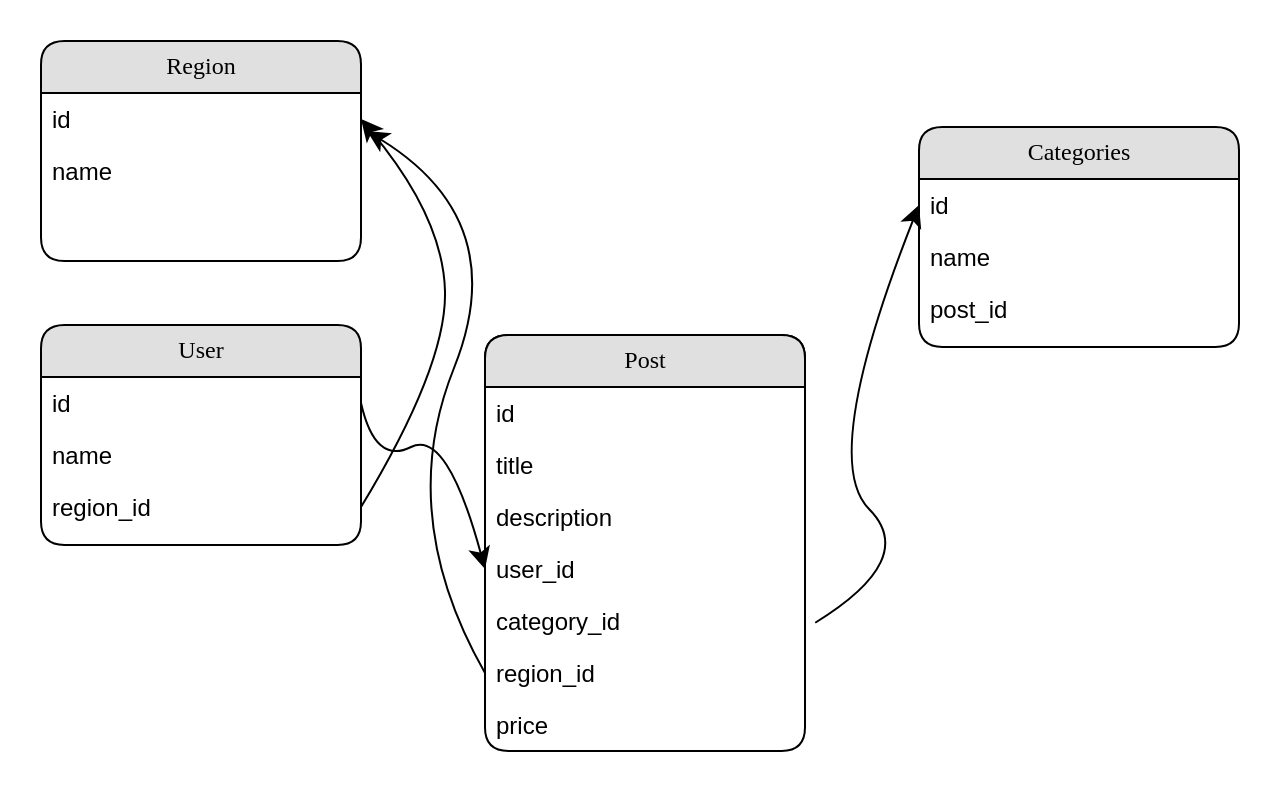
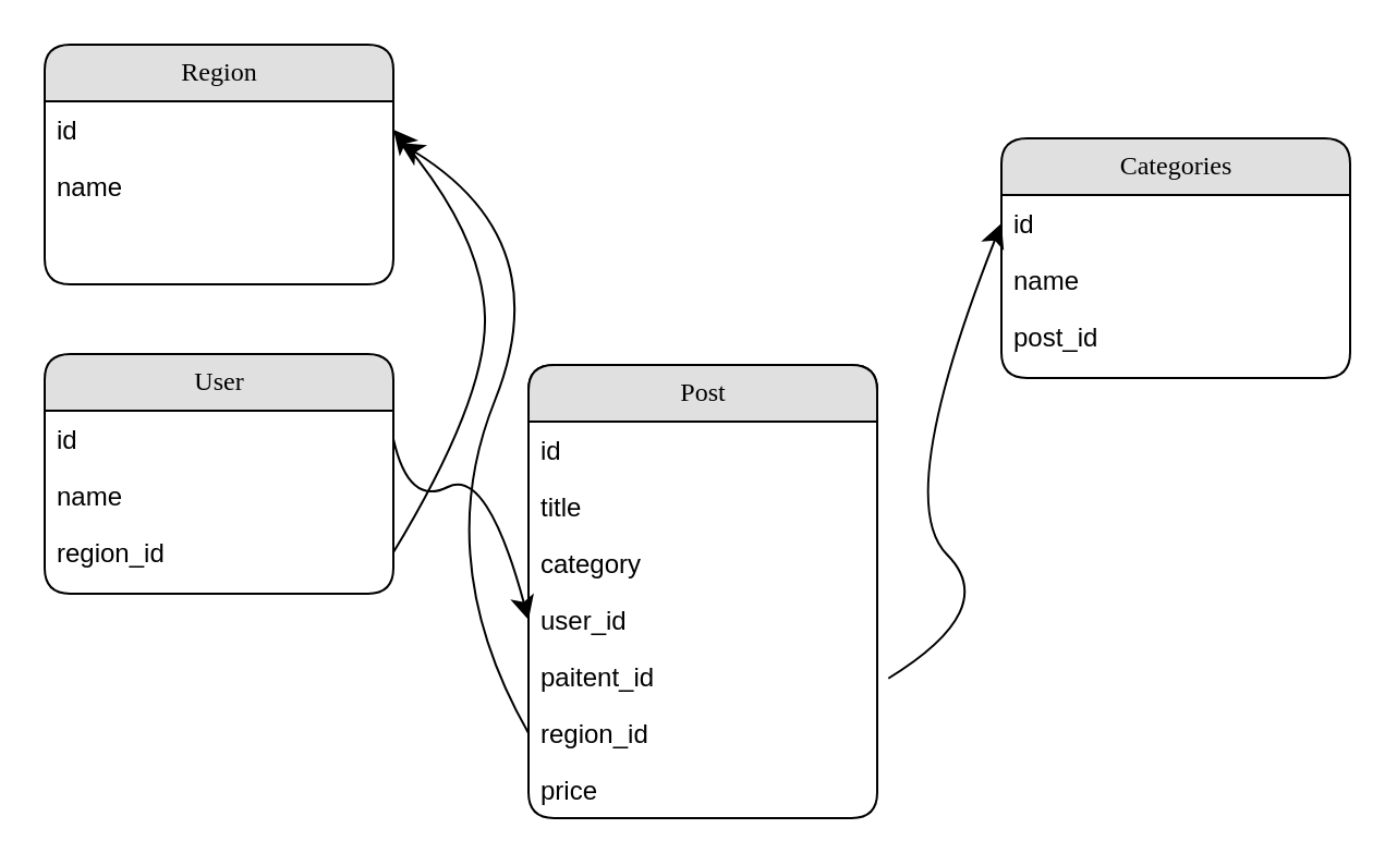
- <mxCell id="17" value="description" style="text;html=1;strokeColor=none;fillColor=none;spacingLeft=4;spacingRight=4;whiteSpace=wrap;overflow=hidden;rotatable=0;points=[[0,0.5],[1,0.5]];portConstraint=eastwest;" vertex="1" parent="14"><mxGeometry y="78" width="160" height="26" as="geometry" /></mxCell>
+ <mxCell id="17" value="category" style="text;html=1;strokeColor=none;fillColor=none;spacingLeft=4;spacingRight=4;whiteSpace=wrap;overflow=hidden;rotatable=0;points=[[0,0.5],[1,0.5]];portConstraint=eastwest;" vertex="1" parent="14"><mxGeometry y="78" width="160" height="26" as="geometry" /></mxCell>
- <mxCell id="13" value="paitent_num" style="text;html=1;strokeColor=none;fillColor=none;spacingLeft=4;spacingRight=4;whiteSpace=wrap;overflow=hidden;rotatable=0;points=[[0,0.5],[1,0.5]];portConstraint=eastwest;" vertex="1" parent="10"><mxGeometry y="78" width="160" height="26" as="geometry" /></mxCell>
+ <mxCell id="13" value="paitent_user" style="text;html=1;strokeColor=none;fillColor=none;spacingLeft=4;spacingRight=4;whiteSpace=wrap;overflow=hidden;rotatable=0;points=[[0,0.5],[1,0.5]];portConstraint=eastwest;" vertex="1" parent="10"><mxGeometry y="78" width="160" height="26" as="geometry" /></mxCell>
- <mxCell id="19" value="category_id" style="text;html=1;strokeColor=none;fillColor=none;spacingLeft=4;spacingRight=4;whiteSpace=wrap;overflow=hidden;rotatable=0;points=[[0,0.5],[1,0.5]];portConstraint=eastwest;" vertex="1" parent="14"><mxGeometry y="130" width="160" height="26" as="geometry" /></mxCell>
+ <mxCell id="19" value="paitent_id" style="text;html=1;strokeColor=none;fillColor=none;spacingLeft=4;spacingRight=4;whiteSpace=wrap;overflow=hidden;rotatable=0;points=[[0,0.5],[1,0.5]];portConstraint=eastwest;" vertex="1" parent="14"><mxGeometry y="130" width="160" height="26" as="geometry" /></mxCell>
